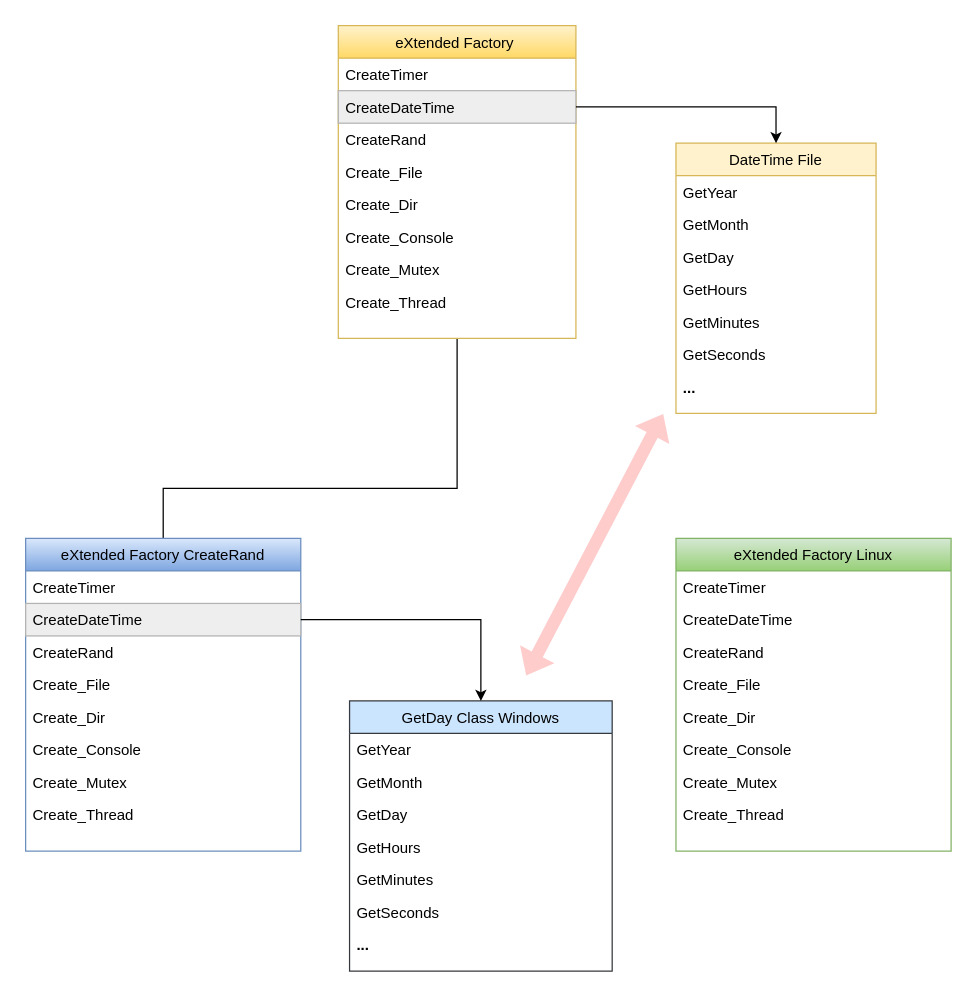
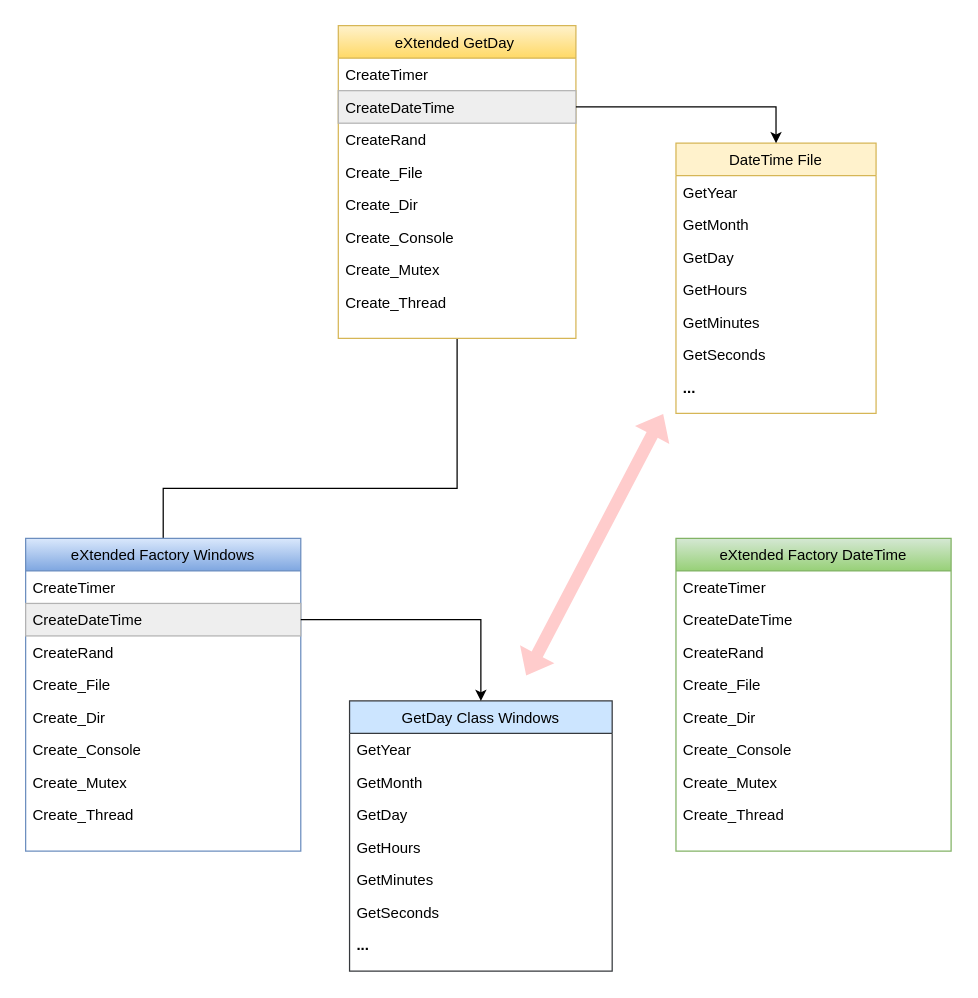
- <mxCell id="29" value="eXtended Factory &#10;" style="swimlane;fontStyle=0;align=center;verticalAlign=top;childLayout=stackLayout;horizontal=1;startSize=26;horizontalStack=0;resizeParent=1;resizeLast=0;collapsible=1;marginBottom=0;rounded=0;shadow=0;strokeWidth=1;fillColor=#fff2cc;strokeColor=#d6b656;gradientColor=#ffd966;" parent="1" vertex="1"><mxGeometry x="270" y="20" width="190" height="250" as="geometry"><mxRectangle x="130" y="380" width="160" height="26" as="alternateBounds" /></mxGeometry></mxCell>
+ <mxCell id="29" value="eXtended GetDay &#10;" style="swimlane;fontStyle=0;align=center;verticalAlign=top;childLayout=stackLayout;horizontal=1;startSize=26;horizontalStack=0;resizeParent=1;resizeLast=0;collapsible=1;marginBottom=0;rounded=0;shadow=0;strokeWidth=1;fillColor=#fff2cc;strokeColor=#d6b656;gradientColor=#ffd966;" parent="1" vertex="1"><mxGeometry x="270" y="20" width="190" height="250" as="geometry"><mxRectangle x="130" y="380" width="160" height="26" as="alternateBounds" /></mxGeometry></mxCell>
- <mxCell id="3" value="eXtended Factory CreateRand" style="swimlane;fontStyle=0;align=center;verticalAlign=top;childLayout=stackLayout;horizontal=1;startSize=26;horizontalStack=0;resizeParent=1;resizeLast=0;collapsible=1;marginBottom=0;rounded=0;shadow=0;strokeWidth=1;fillColor=#dae8fc;strokeColor=#6c8ebf;gradientColor=#7ea6e0;" parent="1" vertex="1"><mxGeometry x="20" y="430" width="220" height="250" as="geometry"><mxRectangle x="130" y="380" width="160" height="26" as="alternateBounds" /></mxGeometry></mxCell>
+ <mxCell id="3" value="eXtended Factory Windows" style="swimlane;fontStyle=0;align=center;verticalAlign=top;childLayout=stackLayout;horizontal=1;startSize=26;horizontalStack=0;resizeParent=1;resizeLast=0;collapsible=1;marginBottom=0;rounded=0;shadow=0;strokeWidth=1;fillColor=#dae8fc;strokeColor=#6c8ebf;gradientColor=#7ea6e0;" parent="1" vertex="1"><mxGeometry x="20" y="430" width="220" height="250" as="geometry"><mxRectangle x="130" y="380" width="160" height="26" as="alternateBounds" /></mxGeometry></mxCell>
- <mxCell id="20" value="eXtended Factory Linux" style="swimlane;fontStyle=0;align=center;verticalAlign=top;childLayout=stackLayout;horizontal=1;startSize=26;horizontalStack=0;resizeParent=1;resizeLast=0;collapsible=1;marginBottom=0;rounded=0;shadow=0;strokeWidth=1;fillColor=#d5e8d4;strokeColor=#82b366;gradientColor=#97d077;" parent="1" vertex="1"><mxGeometry x="540" y="430" width="220" height="250" as="geometry"><mxRectangle x="130" y="380" width="160" height="26" as="alternateBounds" /></mxGeometry></mxCell>
+ <mxCell id="20" value="eXtended Factory DateTime" style="swimlane;fontStyle=0;align=center;verticalAlign=top;childLayout=stackLayout;horizontal=1;startSize=26;horizontalStack=0;resizeParent=1;resizeLast=0;collapsible=1;marginBottom=0;rounded=0;shadow=0;strokeWidth=1;fillColor=#d5e8d4;strokeColor=#82b366;gradientColor=#97d077;" parent="1" vertex="1"><mxGeometry x="540" y="430" width="220" height="250" as="geometry"><mxRectangle x="130" y="380" width="160" height="26" as="alternateBounds" /></mxGeometry></mxCell>
